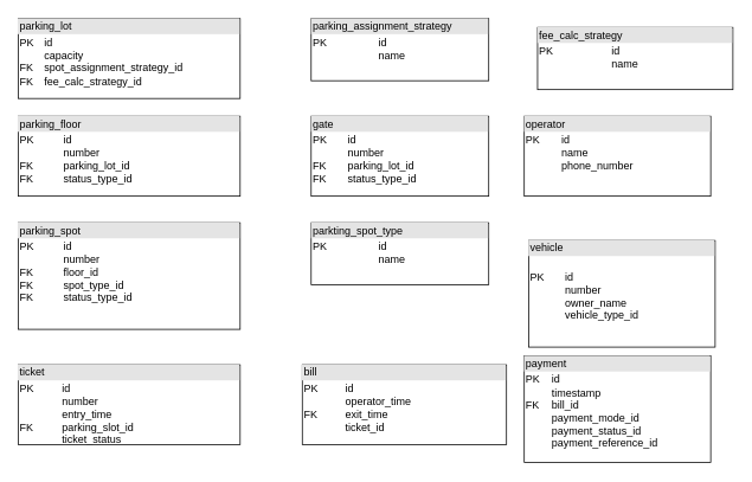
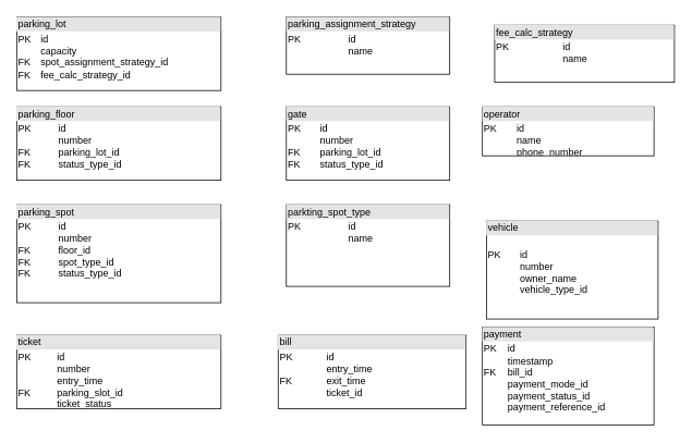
- <mxCell id="7" value="&lt;div style=&quot;box-sizing:border-box;width:100%;background:#e4e4e4;padding:2px;&quot;&gt;operator&lt;/div&gt;&lt;table style=&quot;width:100%;font-size:1em;&quot; cellpadding=&quot;2&quot; cellspacing=&quot;0&quot;&gt;&lt;tbody&gt;&lt;tr&gt;&lt;td&gt;PK&lt;br&gt;&lt;br&gt;&lt;br&gt;&lt;br&gt;&lt;br&gt;&lt;/td&gt;&lt;td&gt;id&lt;br&gt;name&lt;br&gt;phone_number&lt;br&gt;&lt;br&gt;&lt;br&gt;&lt;/td&gt;&lt;/tr&gt;&lt;/tbody&gt;&lt;/table&gt;" style="verticalAlign=top;align=left;overflow=fill;html=1;whiteSpace=wrap;" parent="1" vertex="1"><mxGeometry x="590" y="130" width="210" height="90" as="geometry" /></mxCell>
+ <mxCell id="7" value="&lt;div style=&quot;box-sizing:border-box;width:100%;background:#e4e4e4;padding:2px;&quot;&gt;operator&lt;/div&gt;&lt;table style=&quot;width:100%;font-size:1em;&quot; cellpadding=&quot;2&quot; cellspacing=&quot;0&quot;&gt;&lt;tbody&gt;&lt;tr&gt;&lt;td&gt;PK&lt;br&gt;&lt;br&gt;&lt;br&gt;&lt;br&gt;&lt;br&gt;&lt;/td&gt;&lt;td&gt;id&lt;br&gt;name&lt;br&gt;phone_number&lt;br&gt;&lt;br&gt;&lt;br&gt;&lt;/td&gt;&lt;/tr&gt;&lt;/tbody&gt;&lt;/table&gt;" style="verticalAlign=top;align=left;overflow=fill;html=1;whiteSpace=wrap;" parent="1" vertex="1"><mxGeometry x="590" y="130" width="210" height="60" as="geometry" /></mxCell>
- <mxCell id="13" value="&lt;div style=&quot;box-sizing:border-box;width:100%;background:#e4e4e4;padding:2px;&quot;&gt;parkting_spot_type&lt;/div&gt;&lt;table style=&quot;width:100%;font-size:1em;&quot; cellpadding=&quot;2&quot; cellspacing=&quot;0&quot;&gt;&lt;tbody&gt;&lt;tr&gt;&lt;td&gt;PK&lt;br&gt;&lt;br&gt;&lt;br&gt;&lt;/td&gt;&lt;td&gt;id&lt;br&gt;name&lt;br&gt;&lt;br&gt;&lt;/td&gt;&lt;/tr&gt;&lt;/tbody&gt;&lt;/table&gt;" style="verticalAlign=top;align=left;overflow=fill;html=1;whiteSpace=wrap;" parent="1" vertex="1"><mxGeometry x="350" y="250" width="200" height="70" as="geometry" /></mxCell>
+ <mxCell id="13" value="&lt;div style=&quot;box-sizing:border-box;width:100%;background:#e4e4e4;padding:2px;&quot;&gt;parkting_spot_type&lt;/div&gt;&lt;table style=&quot;width:100%;font-size:1em;&quot; cellpadding=&quot;2&quot; cellspacing=&quot;0&quot;&gt;&lt;tbody&gt;&lt;tr&gt;&lt;td&gt;PK&lt;br&gt;&lt;br&gt;&lt;br&gt;&lt;/td&gt;&lt;td&gt;id&lt;br&gt;name&lt;br&gt;&lt;br&gt;&lt;/td&gt;&lt;/tr&gt;&lt;/tbody&gt;&lt;/table&gt;" style="verticalAlign=top;align=left;overflow=fill;html=1;whiteSpace=wrap;" parent="1" vertex="1"><mxGeometry x="350" y="250" width="200" height="100" as="geometry" /></mxCell>
- <mxCell id="9" value="&lt;div style=&quot;box-sizing:border-box;width:100%;background:#e4e4e4;padding:2px;&quot;&gt;bill&lt;/div&gt;&lt;table style=&quot;width:100%;font-size:1em;&quot; cellpadding=&quot;2&quot; cellspacing=&quot;0&quot;&gt;&lt;tbody&gt;&lt;tr&gt;&lt;td&gt;PK&lt;br&gt;&lt;br&gt;FK&lt;br&gt;&lt;br&gt;&lt;br&gt;&lt;br&gt;&lt;/td&gt;&lt;td&gt;id&lt;br&gt;operator_time&lt;br&gt;exit_time&lt;br&gt;ticket_id&lt;br&gt;&lt;br&gt;&lt;br&gt;&lt;/td&gt;&lt;/tr&gt;&lt;/tbody&gt;&lt;/table&gt;" style="verticalAlign=top;align=left;overflow=fill;html=1;whiteSpace=wrap;" parent="1" vertex="1"><mxGeometry x="340" y="410" width="230" height="90" as="geometry" /></mxCell>
+ <mxCell id="9" value="&lt;div style=&quot;box-sizing:border-box;width:100%;background:#e4e4e4;padding:2px;&quot;&gt;bill&lt;/div&gt;&lt;table style=&quot;width:100%;font-size:1em;&quot; cellpadding=&quot;2&quot; cellspacing=&quot;0&quot;&gt;&lt;tbody&gt;&lt;tr&gt;&lt;td&gt;PK&lt;br&gt;&lt;br&gt;FK&lt;br&gt;&lt;br&gt;&lt;br&gt;&lt;br&gt;&lt;/td&gt;&lt;td&gt;id&lt;br&gt;entry_time&lt;br&gt;exit_time&lt;br&gt;ticket_id&lt;br&gt;&lt;br&gt;&lt;br&gt;&lt;/td&gt;&lt;/tr&gt;&lt;/tbody&gt;&lt;/table&gt;" style="verticalAlign=top;align=left;overflow=fill;html=1;whiteSpace=wrap;" parent="1" vertex="1"><mxGeometry x="340" y="410" width="230" height="90" as="geometry" /></mxCell>
